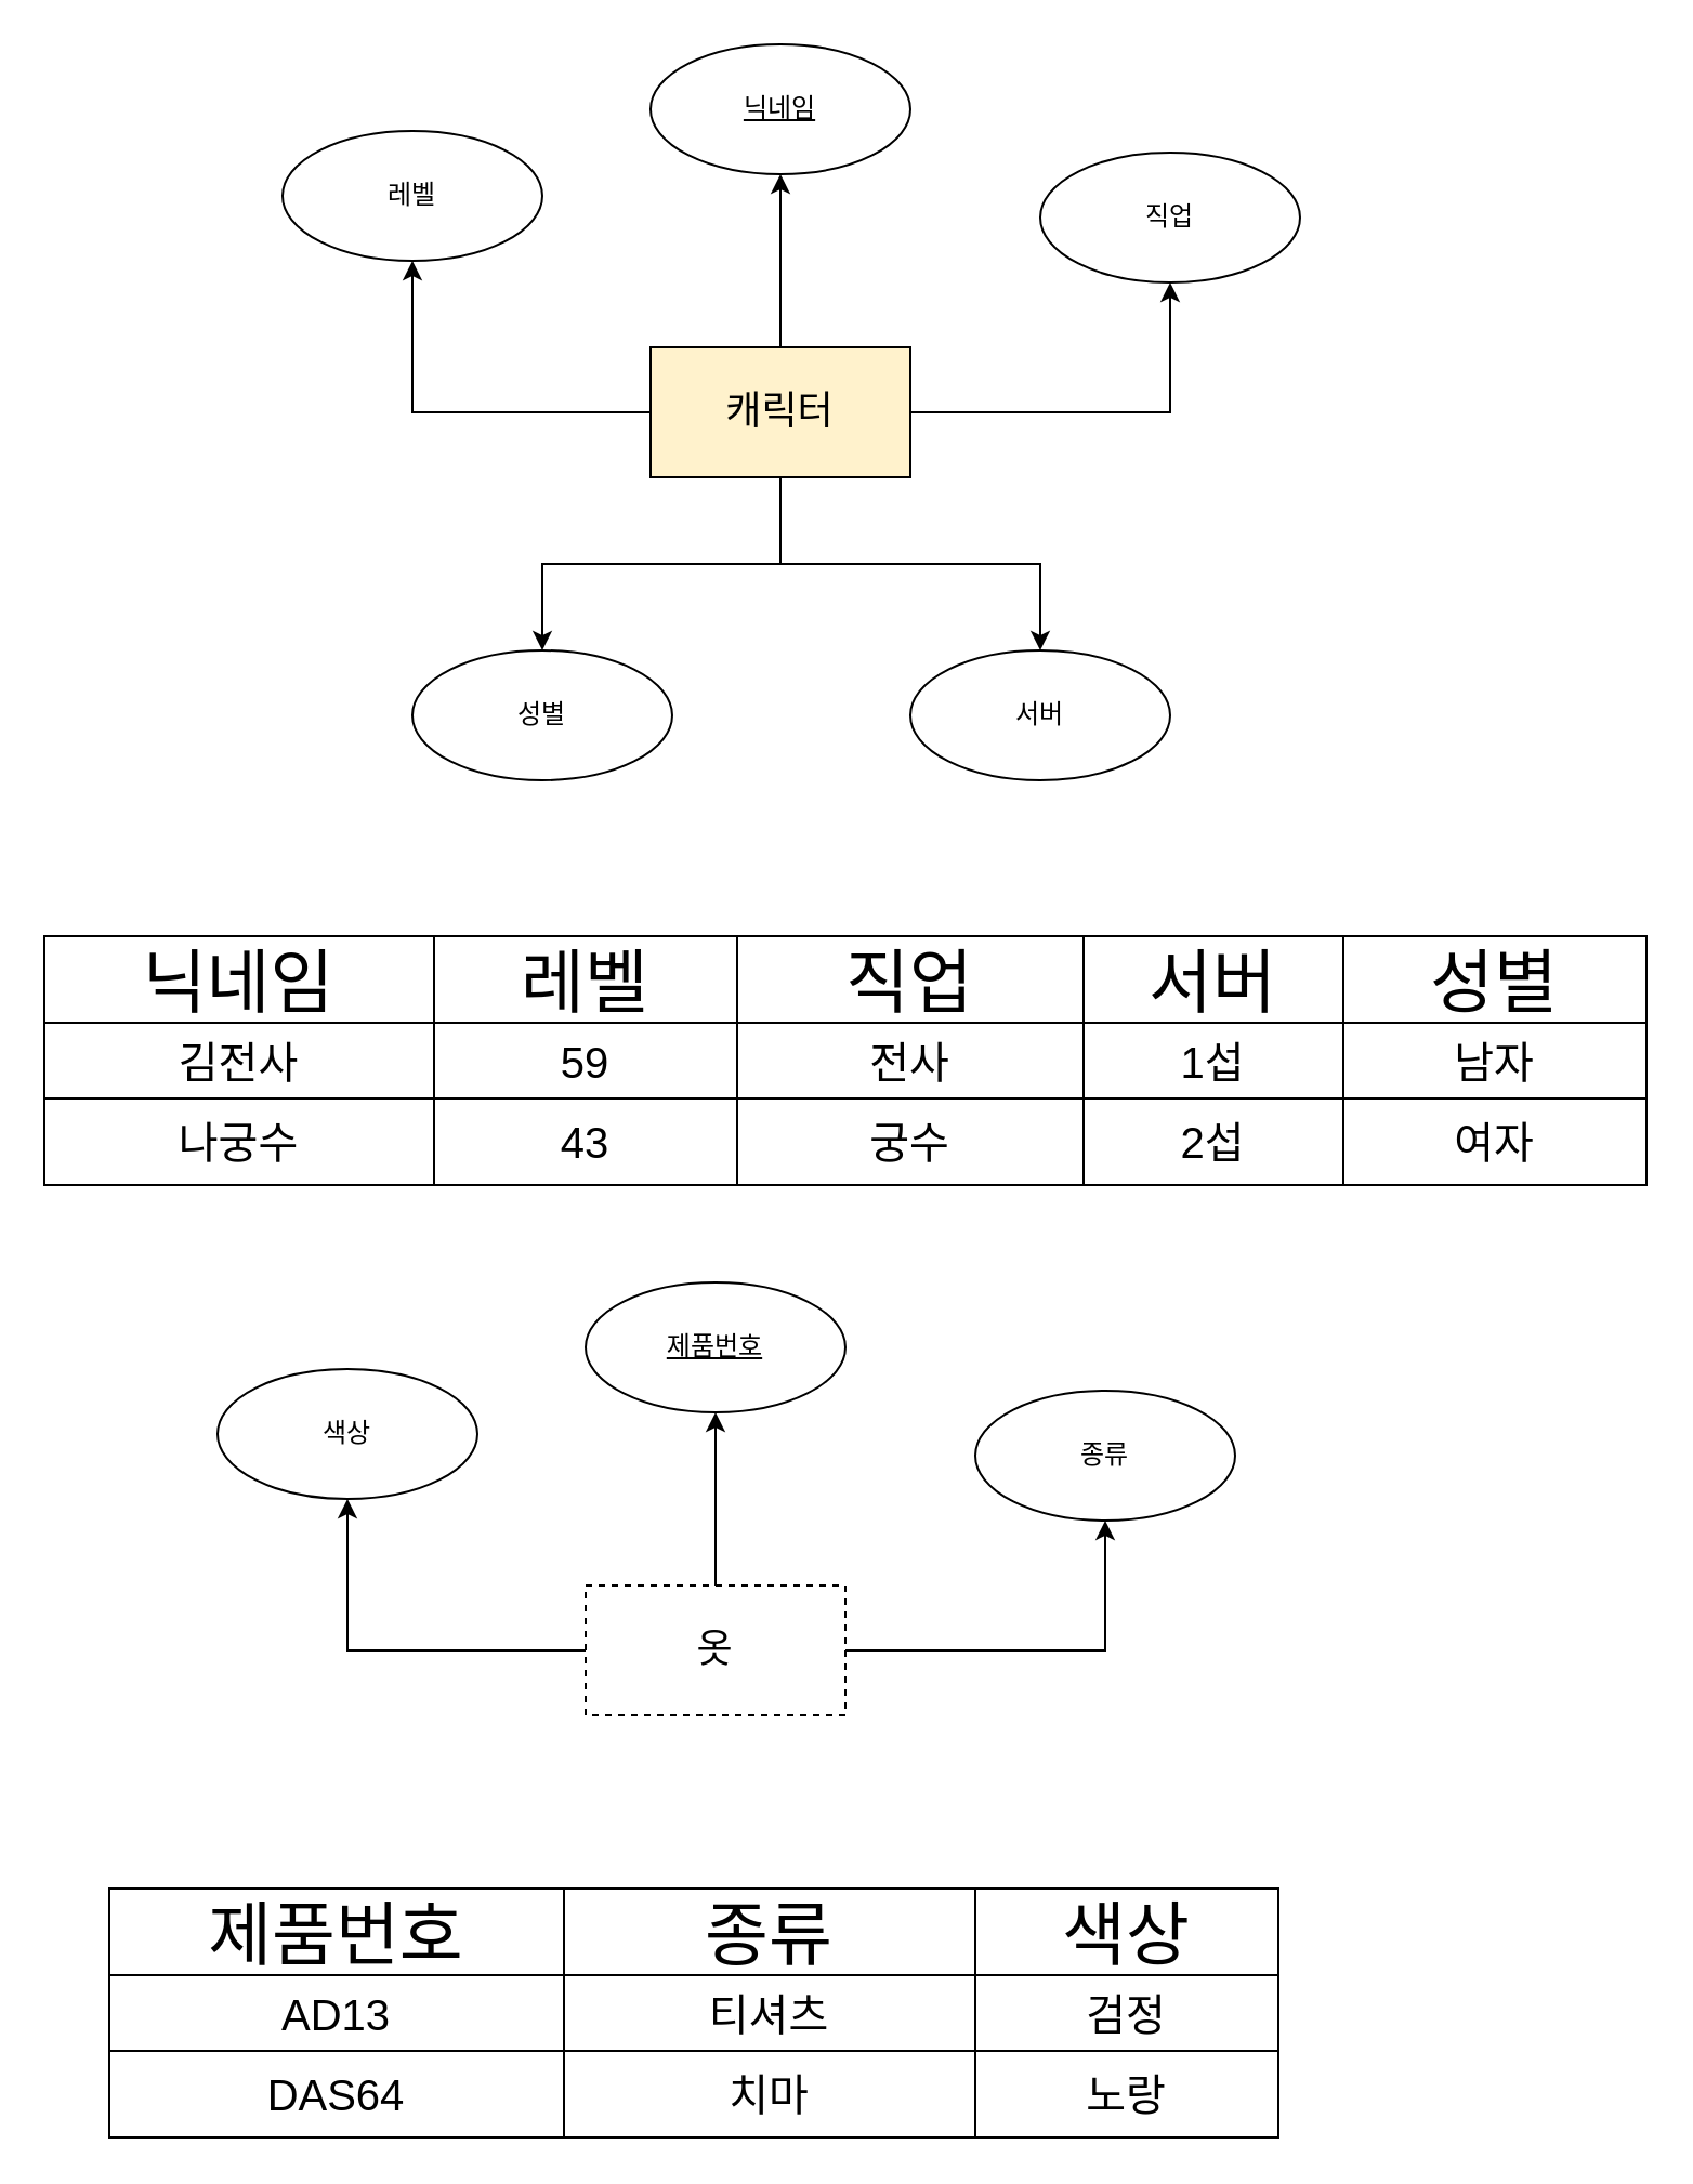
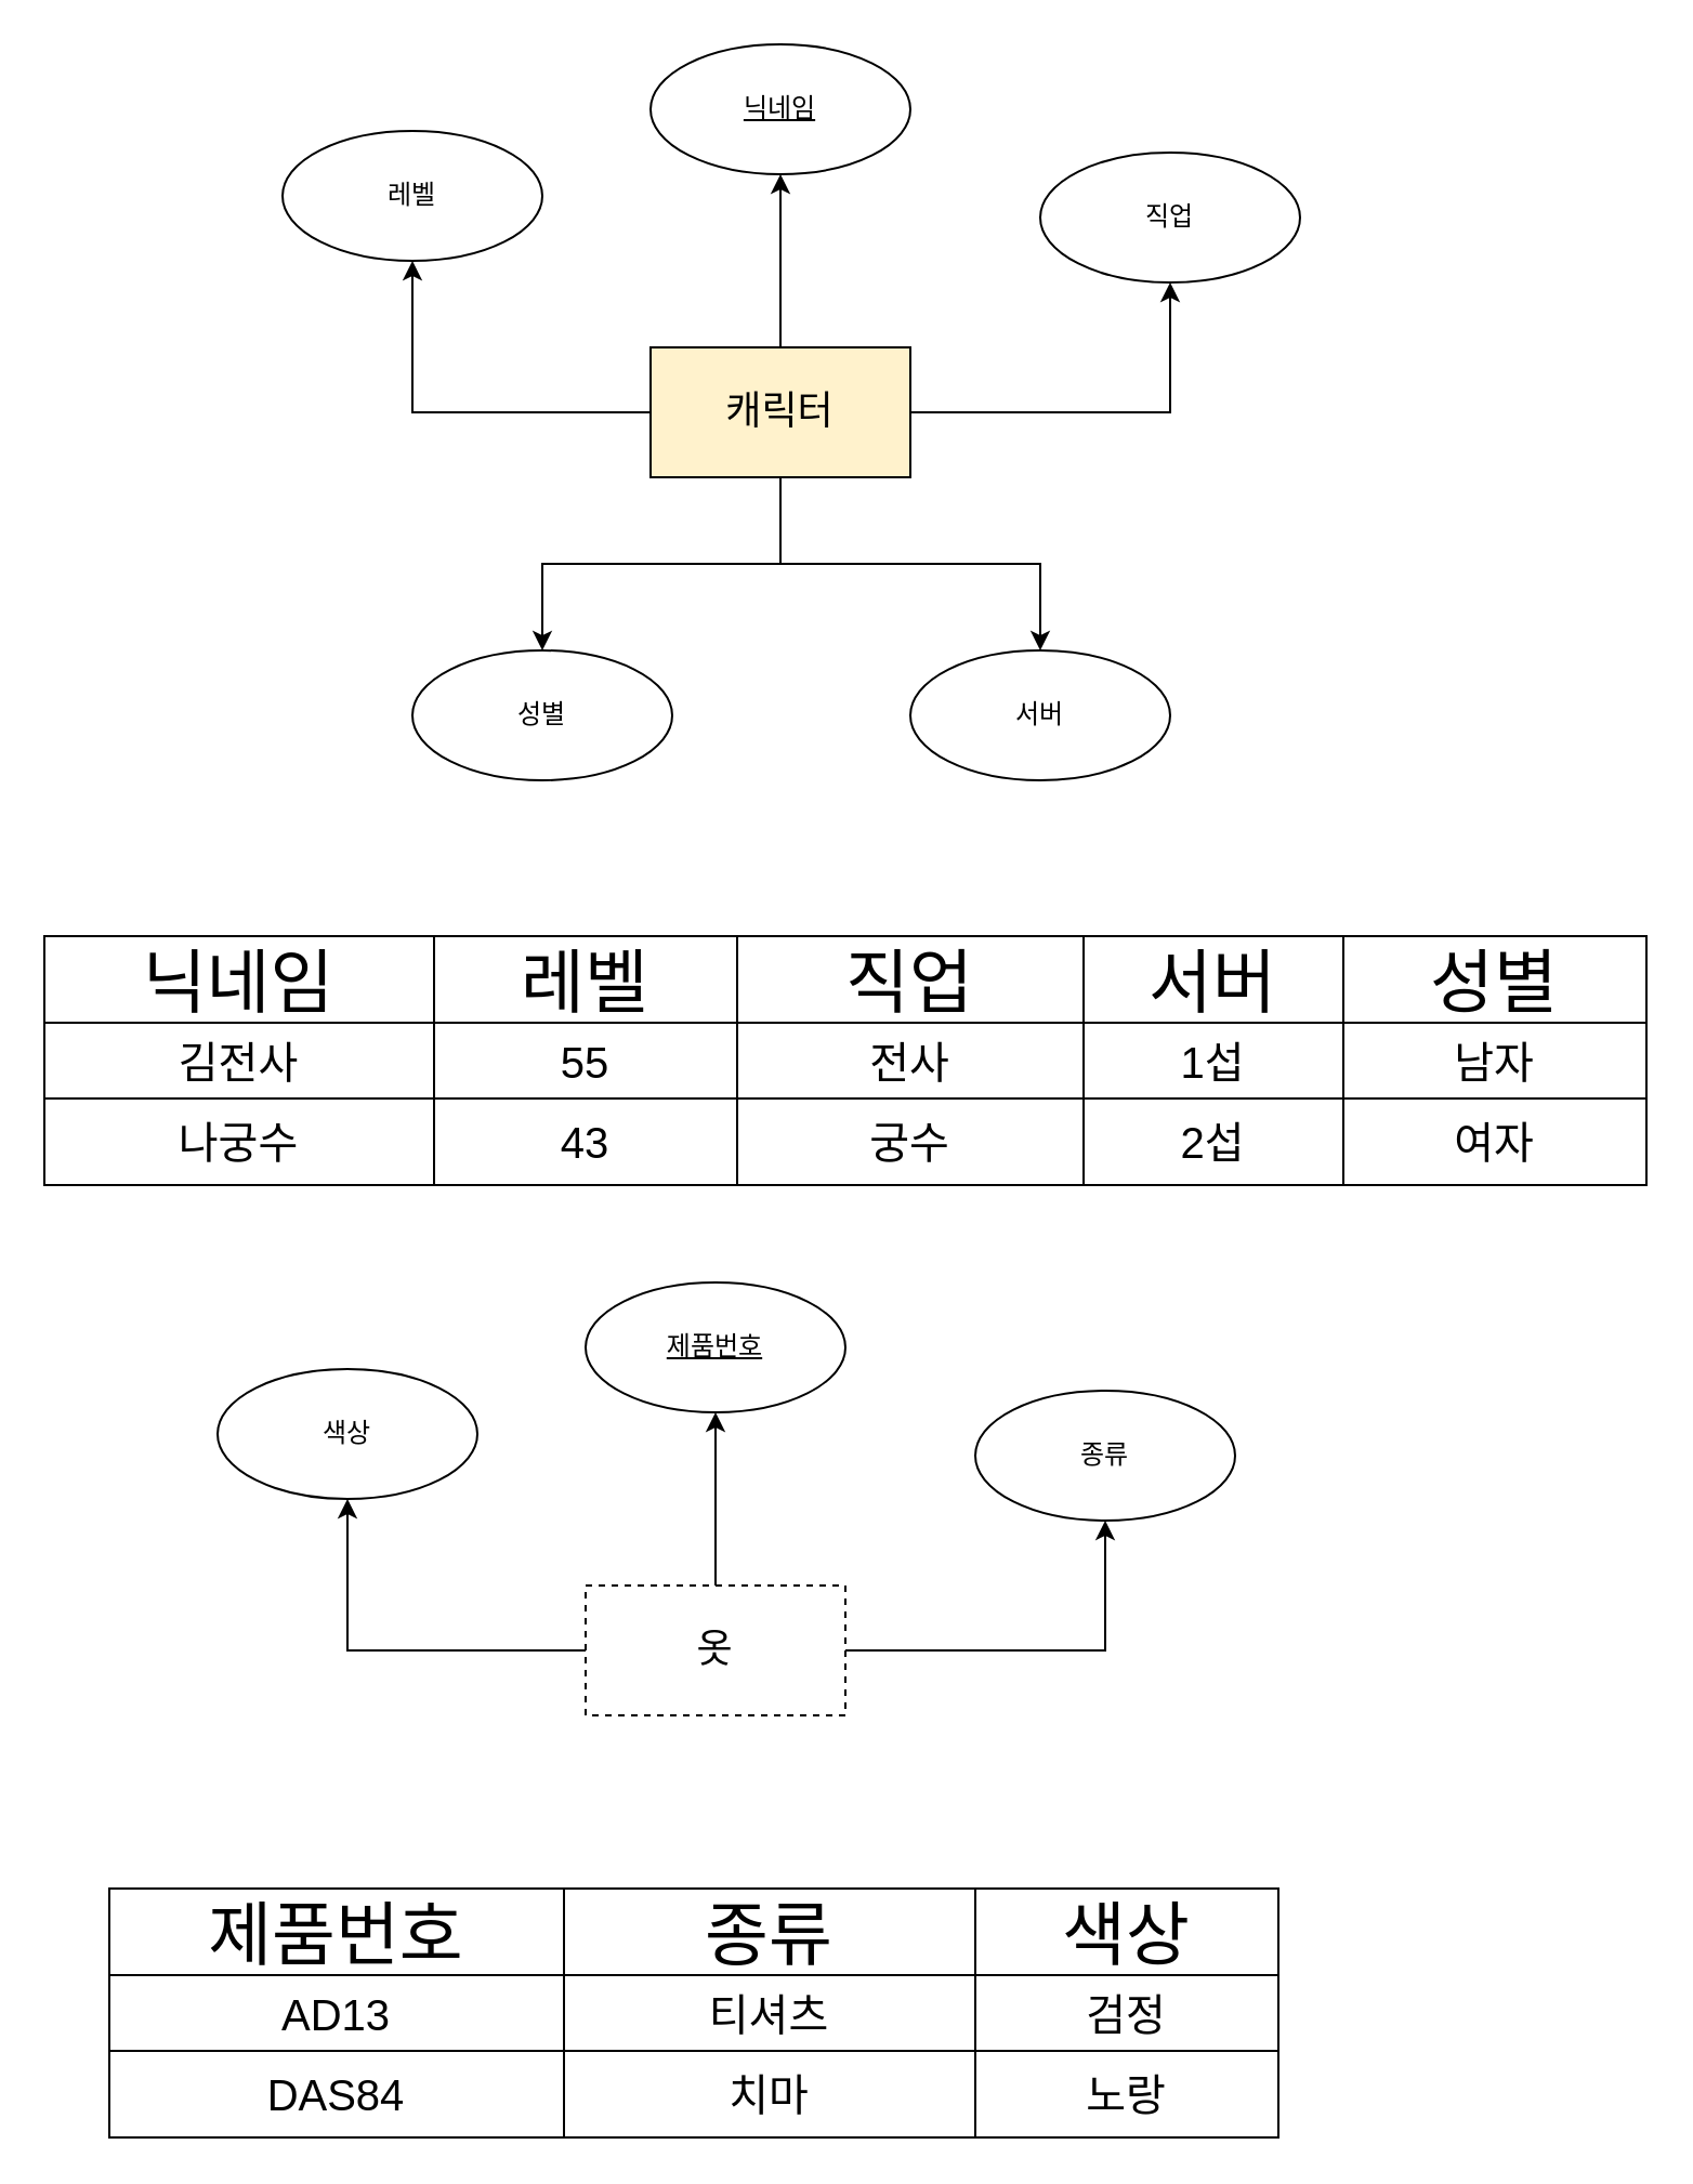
- <mxCell id="20" value="59" style="shape=partialRectangle;html=1;whiteSpace=wrap;connectable=0;fillColor=none;top=0;left=0;bottom=0;right=0;overflow=hidden;pointerEvents=1;fontSize=20;" parent="18" vertex="1"><mxGeometry x="180" width="140" height="35" as="geometry"><mxRectangle width="140" height="35" as="alternateBounds" /></mxGeometry></mxCell>
+ <mxCell id="20" value="55" style="shape=partialRectangle;html=1;whiteSpace=wrap;connectable=0;fillColor=none;top=0;left=0;bottom=0;right=0;overflow=hidden;pointerEvents=1;fontSize=20;" parent="18" vertex="1"><mxGeometry x="180" width="140" height="35" as="geometry"><mxRectangle width="140" height="35" as="alternateBounds" /></mxGeometry></mxCell>
- <mxCell id="49" value="DAS64" style="shape=partialRectangle;html=1;whiteSpace=wrap;connectable=0;fillColor=none;top=0;left=0;bottom=0;right=0;overflow=hidden;pointerEvents=1;fontSize=20;" parent="48" vertex="1"><mxGeometry width="210" height="40" as="geometry"><mxRectangle width="210" height="40" as="alternateBounds" /></mxGeometry></mxCell>
+ <mxCell id="49" value="DAS84" style="shape=partialRectangle;html=1;whiteSpace=wrap;connectable=0;fillColor=none;top=0;left=0;bottom=0;right=0;overflow=hidden;pointerEvents=1;fontSize=20;" parent="48" vertex="1"><mxGeometry width="210" height="40" as="geometry"><mxRectangle width="210" height="40" as="alternateBounds" /></mxGeometry></mxCell>
